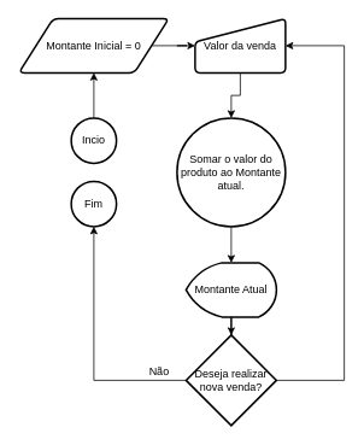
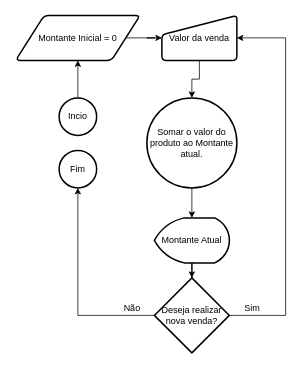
+ <mxCell id="14" value="Sim" style="text;html=1;align=center;verticalAlign=middle;resizable=0;points=[];autosize=1;" vertex="1" parent="1"><mxGeometry x="315" y="400" width="40" height="20" as="geometry" /></mxCell>
